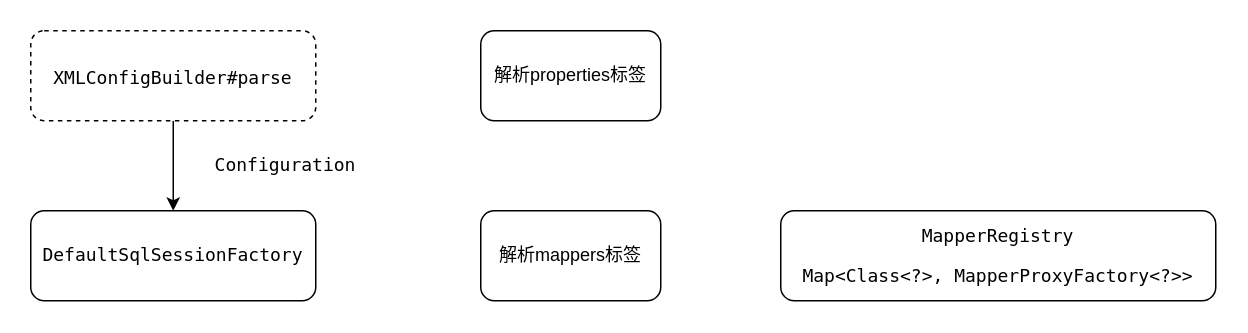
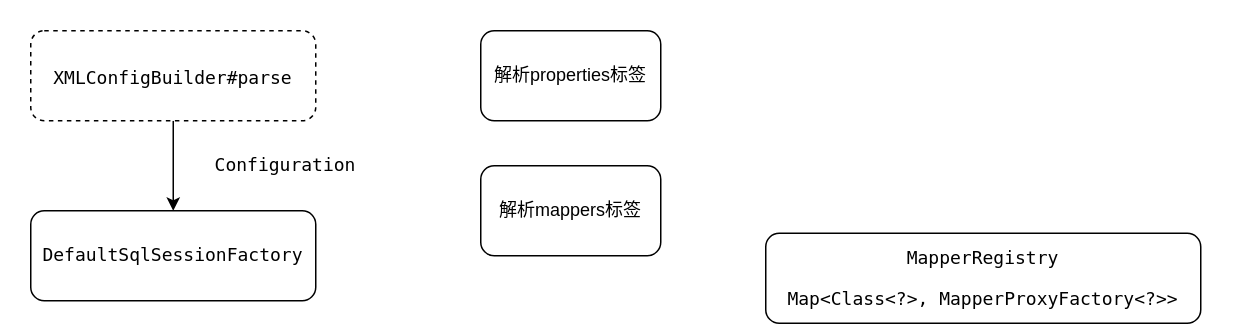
- <mxCell id="7" value="解析mappers&lt;span&gt;标签&lt;/span&gt;" style="rounded=1;whiteSpace=wrap;html=1;" vertex="1" parent="1"><mxGeometry x="320" y="140" width="120" height="60" as="geometry" /></mxCell>
+ <mxCell id="7" value="解析mappers&lt;span&gt;标签&lt;/span&gt;" style="rounded=1;whiteSpace=wrap;html=1;" vertex="1" parent="1"><mxGeometry x="320" y="110" width="120" height="60" as="geometry" /></mxCell>
- <mxCell id="8" value="&lt;pre&gt;&lt;pre&gt;MapperRegistry&lt;/pre&gt;&lt;/pre&gt;&lt;pre&gt;&lt;pre&gt;Map&amp;lt;Class&amp;lt;?&amp;gt;, MapperProxyFactory&amp;lt;?&amp;gt;&amp;gt;&lt;/pre&gt;&lt;/pre&gt;" style="rounded=1;whiteSpace=wrap;html=1;" vertex="1" parent="1"><mxGeometry x="520" y="140" width="290" height="60" as="geometry" /></mxCell>
+ <mxCell id="8" value="&lt;pre&gt;&lt;pre&gt;MapperRegistry&lt;/pre&gt;&lt;/pre&gt;&lt;pre&gt;&lt;pre&gt;Map&amp;lt;Class&amp;lt;?&amp;gt;, MapperProxyFactory&amp;lt;?&amp;gt;&amp;gt;&lt;/pre&gt;&lt;/pre&gt;" style="rounded=1;whiteSpace=wrap;html=1;" vertex="1" parent="1"><mxGeometry x="510" y="155" width="290" height="60" as="geometry" /></mxCell>
